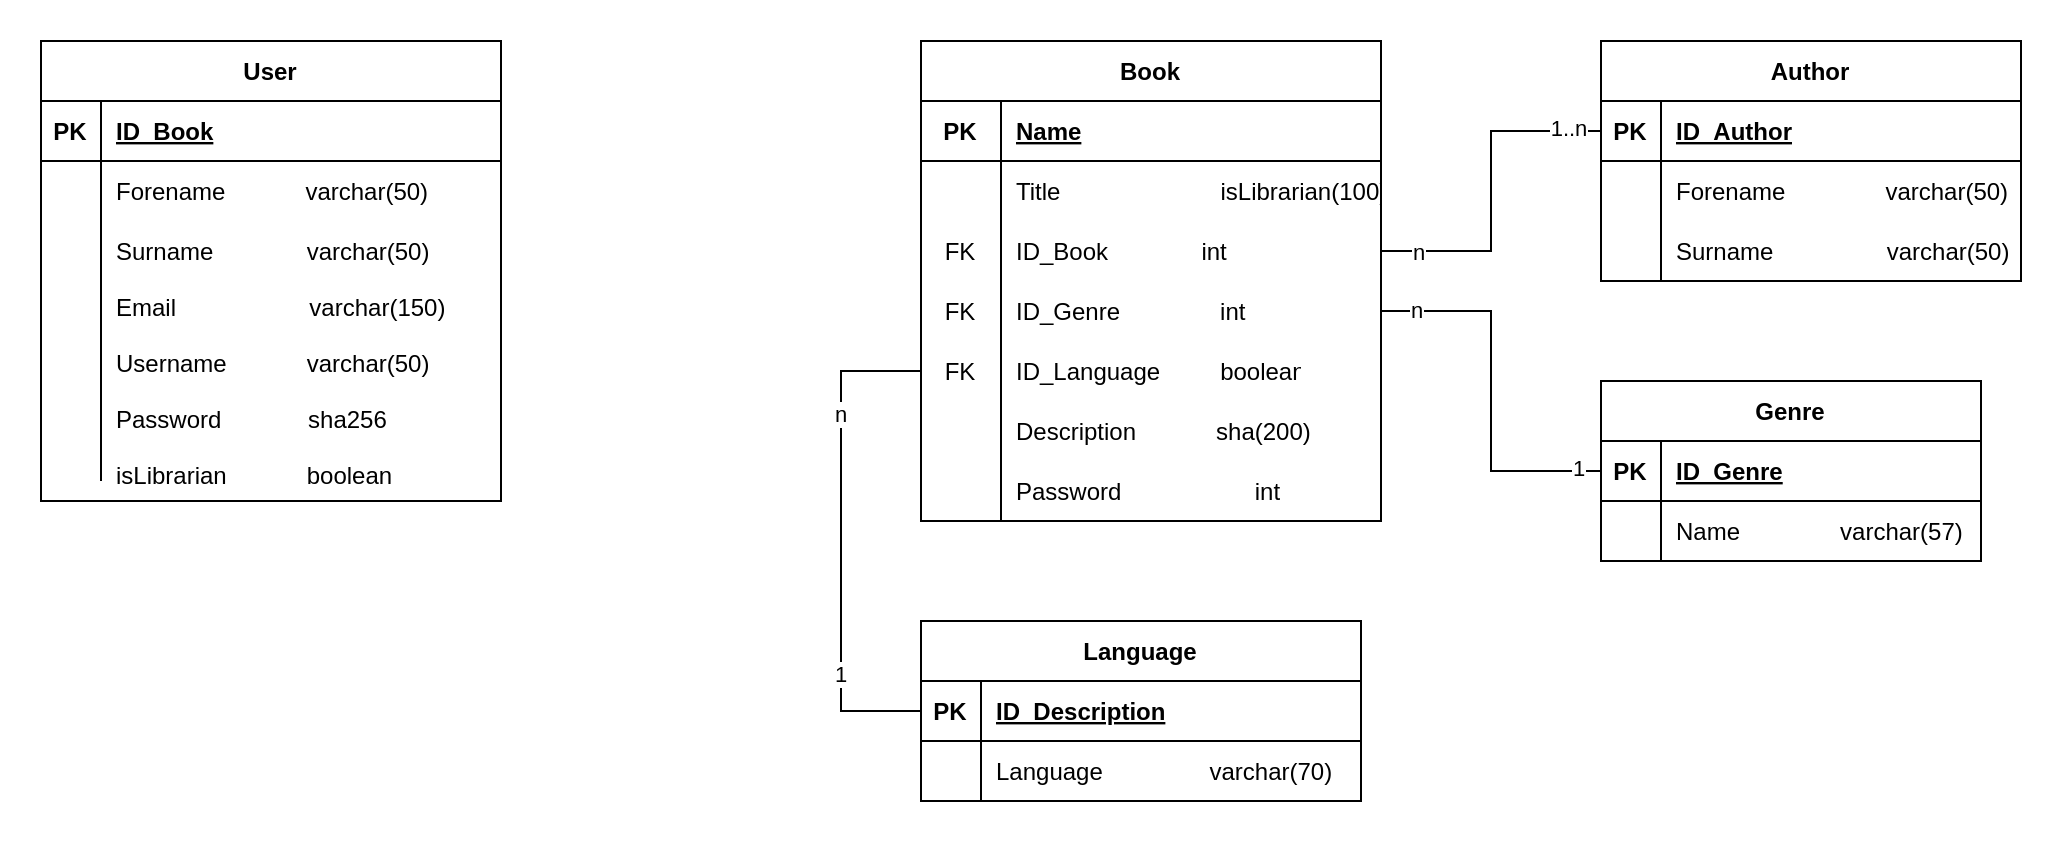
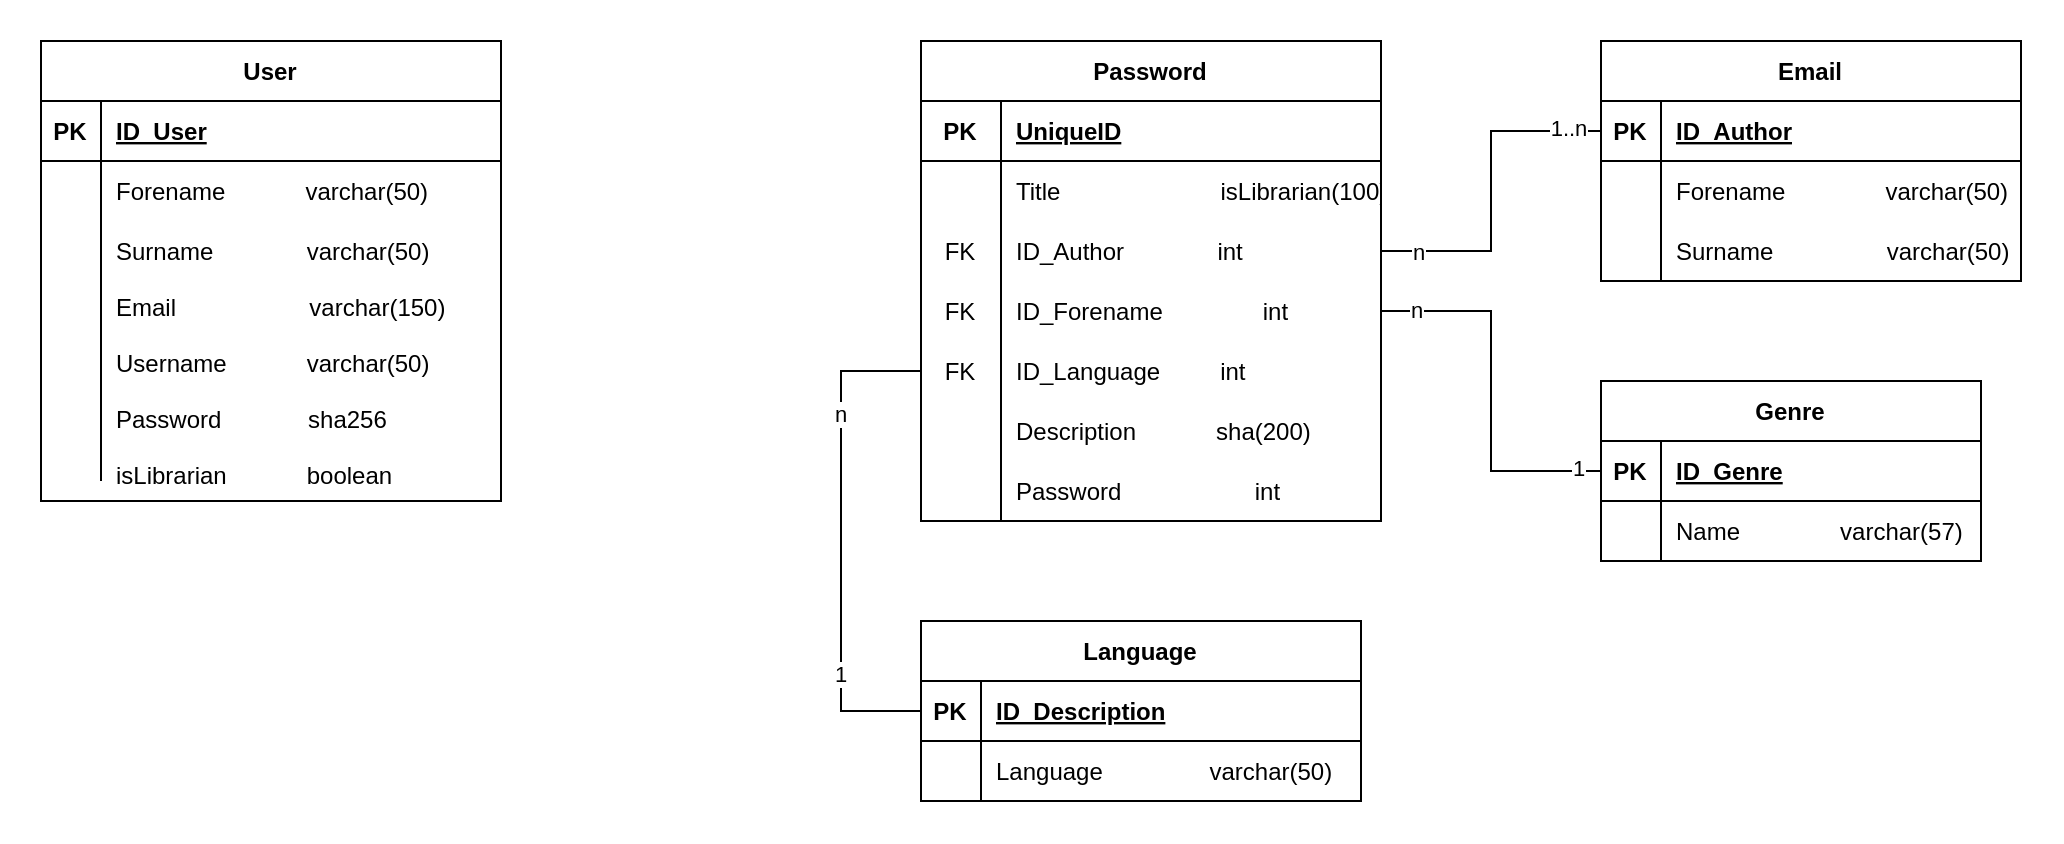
- <mxCell id="2" value="Book" style="shape=table;startSize=30;container=1;collapsible=1;childLayout=tableLayout;fixedRows=1;rowLines=0;fontStyle=1;align=center;resizeLast=1;" vertex="1" parent="1"><mxGeometry x="460" y="20" width="230" height="240" as="geometry" /></mxCell>
+ <mxCell id="2" value="Password" style="shape=table;startSize=30;container=1;collapsible=1;childLayout=tableLayout;fixedRows=1;rowLines=0;fontStyle=1;align=center;resizeLast=1;" vertex="1" parent="1"><mxGeometry x="460" y="20" width="230" height="240" as="geometry" /></mxCell>
- <mxCell id="22" value="Author" style="shape=table;startSize=30;container=1;collapsible=1;childLayout=tableLayout;fixedRows=1;rowLines=0;fontStyle=1;align=center;resizeLast=1;" vertex="1" parent="1"><mxGeometry x="800" y="20" width="210" height="120" as="geometry" /></mxCell>
+ <mxCell id="22" value="Email" style="shape=table;startSize=30;container=1;collapsible=1;childLayout=tableLayout;fixedRows=1;rowLines=0;fontStyle=1;align=center;resizeLast=1;" vertex="1" parent="1"><mxGeometry x="800" y="20" width="210" height="120" as="geometry" /></mxCell>
- <mxCell id="60" value="ID_Book" style="shape=partialRectangle;connectable=0;fillColor=none;top=0;left=0;bottom=0;right=0;align=left;spacingLeft=6;fontStyle=5;overflow=hidden;strokeColor=#000000;strokeWidth=1;" vertex="1" parent="58"><mxGeometry x="30" width="200" height="30" as="geometry"><mxRectangle width="200" height="30" as="alternateBounds" /></mxGeometry></mxCell>
+ <mxCell id="60" value="ID_User" style="shape=partialRectangle;connectable=0;fillColor=none;top=0;left=0;bottom=0;right=0;align=left;spacingLeft=6;fontStyle=5;overflow=hidden;strokeColor=#000000;strokeWidth=1;" vertex="1" parent="58"><mxGeometry x="30" width="200" height="30" as="geometry"><mxRectangle width="200" height="30" as="alternateBounds" /></mxGeometry></mxCell>
- <mxCell id="5" value="Name" style="shape=partialRectangle;connectable=0;fillColor=none;top=0;left=0;bottom=0;right=0;align=left;spacingLeft=6;fontStyle=5;overflow=hidden;" vertex="1" parent="3"><mxGeometry x="40" width="190" height="30" as="geometry"><mxRectangle width="190" height="30" as="alternateBounds" /></mxGeometry></mxCell>
+ <mxCell id="5" value="UniqueID" style="shape=partialRectangle;connectable=0;fillColor=none;top=0;left=0;bottom=0;right=0;align=left;spacingLeft=6;fontStyle=5;overflow=hidden;" vertex="1" parent="3"><mxGeometry x="40" width="190" height="30" as="geometry"><mxRectangle width="190" height="30" as="alternateBounds" /></mxGeometry></mxCell>
- <mxCell id="11" value="ID_Book              int     " style="shape=partialRectangle;connectable=0;fillColor=none;top=0;left=0;bottom=0;right=0;align=left;spacingLeft=6;overflow=hidden;" vertex="1" parent="9"><mxGeometry x="40" width="190" height="30" as="geometry"><mxRectangle width="190" height="30" as="alternateBounds" /></mxGeometry></mxCell>
+ <mxCell id="11" value="ID_Author              int     " style="shape=partialRectangle;connectable=0;fillColor=none;top=0;left=0;bottom=0;right=0;align=left;spacingLeft=6;overflow=hidden;" vertex="1" parent="9"><mxGeometry x="40" width="190" height="30" as="geometry"><mxRectangle width="190" height="30" as="alternateBounds" /></mxGeometry></mxCell>
- <mxCell id="14" value="ID_Genre               int  " style="shape=partialRectangle;connectable=0;fillColor=none;top=0;left=0;bottom=0;right=0;align=left;spacingLeft=6;overflow=hidden;" vertex="1" parent="12"><mxGeometry x="40" width="190" height="30" as="geometry"><mxRectangle width="190" height="30" as="alternateBounds" /></mxGeometry></mxCell>
+ <mxCell id="14" value="ID_Forename               int  " style="shape=partialRectangle;connectable=0;fillColor=none;top=0;left=0;bottom=0;right=0;align=left;spacingLeft=6;overflow=hidden;" vertex="1" parent="12"><mxGeometry x="40" width="190" height="30" as="geometry"><mxRectangle width="190" height="30" as="alternateBounds" /></mxGeometry></mxCell>
- <mxCell id="41" value="ID_Language         boolean" style="shape=partialRectangle;connectable=0;fillColor=none;top=0;left=0;bottom=0;right=0;align=left;spacingLeft=6;overflow=hidden;strokeWidth=2;strokeColor=#000000;" vertex="1" parent="39"><mxGeometry x="30" width="150" height="30" as="geometry"><mxRectangle width="150" height="30" as="alternateBounds" /></mxGeometry></mxCell>
+ <mxCell id="41" value="ID_Language         int" style="shape=partialRectangle;connectable=0;fillColor=none;top=0;left=0;bottom=0;right=0;align=left;spacingLeft=6;overflow=hidden;strokeWidth=2;strokeColor=#000000;" vertex="1" parent="39"><mxGeometry x="30" width="150" height="30" as="geometry"><mxRectangle width="150" height="30" as="alternateBounds" /></mxGeometry></mxCell>
- <mxCell id="38" value="Language                varchar(70)" style="shape=partialRectangle;connectable=0;fillColor=none;top=0;left=0;bottom=0;right=0;align=left;spacingLeft=6;overflow=hidden;" vertex="1" parent="36"><mxGeometry x="30" width="190" height="30" as="geometry"><mxRectangle width="190" height="30" as="alternateBounds" /></mxGeometry></mxCell>
+ <mxCell id="38" value="Language                varchar(50)" style="shape=partialRectangle;connectable=0;fillColor=none;top=0;left=0;bottom=0;right=0;align=left;spacingLeft=6;overflow=hidden;" vertex="1" parent="36"><mxGeometry x="30" width="190" height="30" as="geometry"><mxRectangle width="190" height="30" as="alternateBounds" /></mxGeometry></mxCell>
